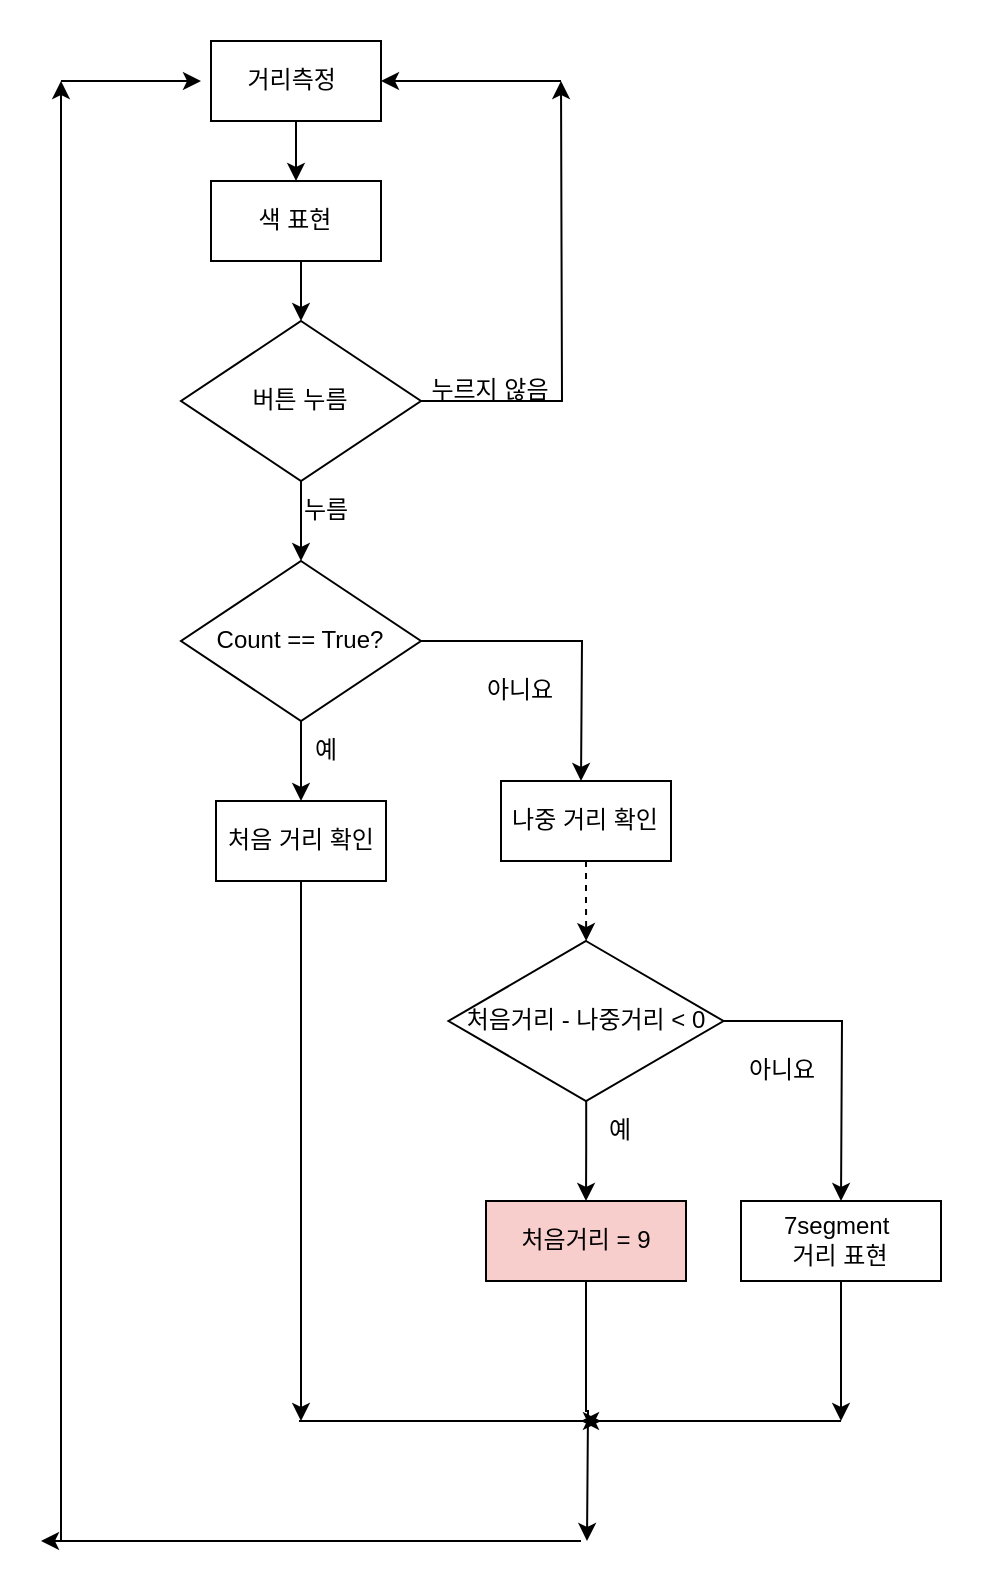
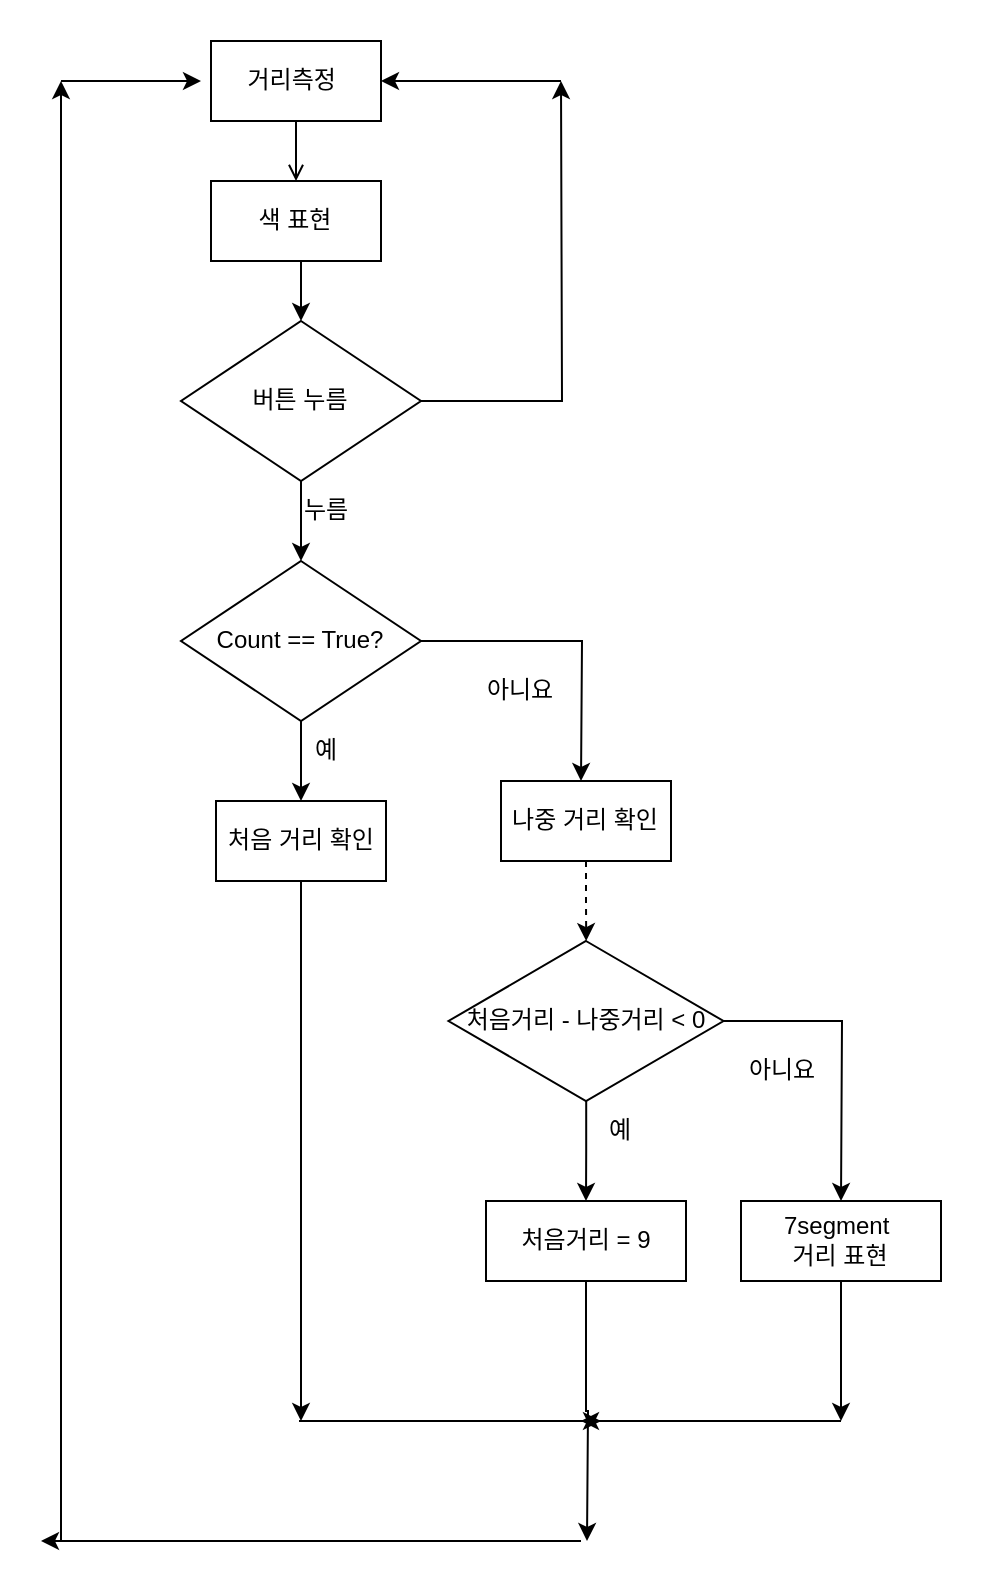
- <mxCell id="2" value="" style="edgeStyle=orthogonalEdgeStyle;rounded=0;orthogonalLoop=1;jettySize=auto;html=1;" edge="1" parent="1" source="3" target="5"><mxGeometry relative="1" as="geometry" /></mxCell>
+ <mxCell id="2" value="" style="edgeStyle=orthogonalEdgeStyle;rounded=0;orthogonalLoop=1;jettySize=auto;html=1;endArrow=open;" edge="1" parent="1" source="3" target="5"><mxGeometry relative="1" as="geometry" /></mxCell>
- <mxCell id="10" value="누르지 않음" style="text;html=1;align=center;verticalAlign=middle;whiteSpace=wrap;rounded=0;" vertex="1" parent="1"><mxGeometry x="210" y="180" width="70" height="30" as="geometry" /></mxCell>
- <mxCell id="29" value="처음거리 = 9" style="rounded=0;whiteSpace=wrap;html=1;fillColor=#f8cecc;" vertex="1" parent="1"><mxGeometry x="242.5" y="600" width="100" height="40" as="geometry" /></mxCell>
+ <mxCell id="29" value="처음거리 = 9" style="rounded=0;whiteSpace=wrap;html=1;" vertex="1" parent="1"><mxGeometry x="242.5" y="600" width="100" height="40" as="geometry" /></mxCell>
